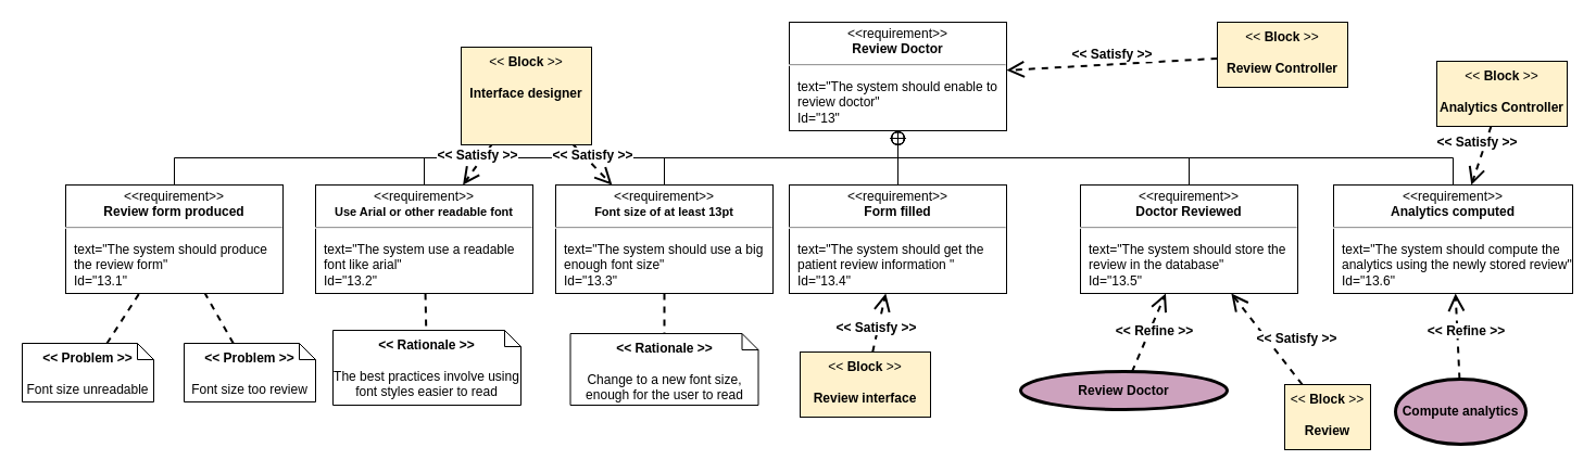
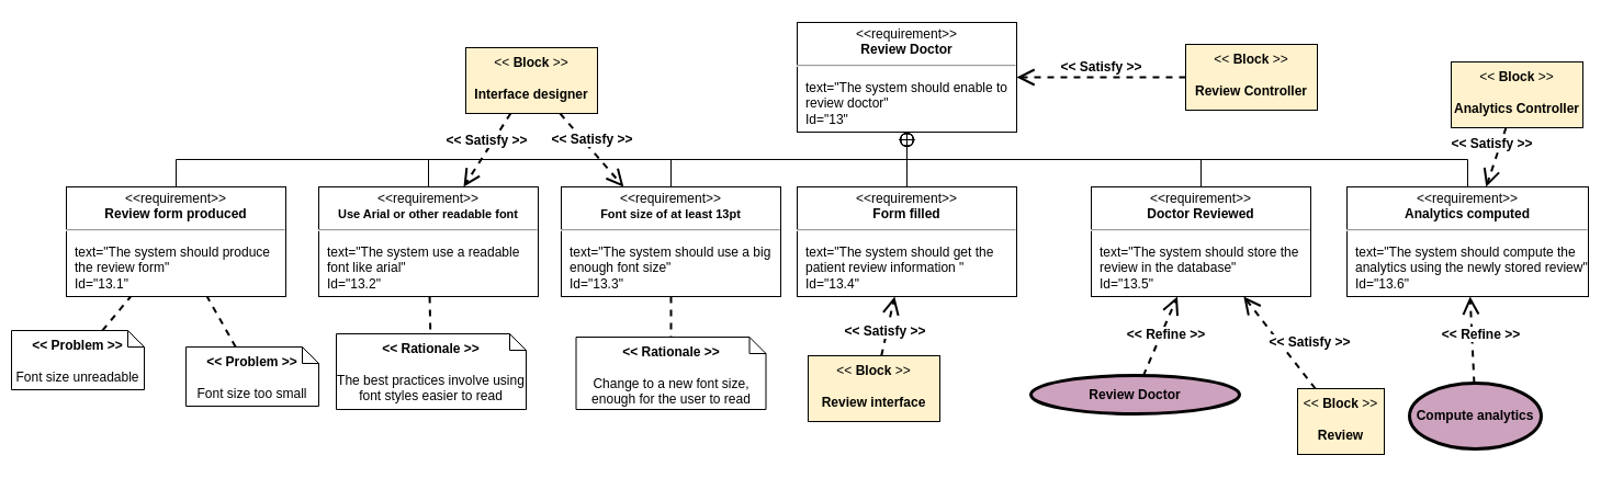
- <mxCell id="23" value="&amp;lt;&amp;lt; &lt;b&gt;Block &lt;/b&gt;&amp;gt;&amp;gt;&lt;div&gt;&lt;br&gt;&lt;b&gt;Review Controller&lt;/b&gt;&lt;/div&gt;" style="shape=rect;html=1;whiteSpace=wrap;align=center;verticalAlign=top;fillColor=#FFF2CC;" parent="1" vertex="1"><mxGeometry x="1120" y="20" width="120" height="60" as="geometry" /></mxCell>
+ <mxCell id="23" value="&amp;lt;&amp;lt; &lt;b&gt;Block &lt;/b&gt;&amp;gt;&amp;gt;&lt;div&gt;&lt;br&gt;&lt;b&gt;Review Controller&lt;/b&gt;&lt;/div&gt;" style="shape=rect;html=1;whiteSpace=wrap;align=center;verticalAlign=top;fillColor=#FFF2CC;" parent="1" vertex="1"><mxGeometry x="1080" y="40" width="120" height="60" as="geometry" /></mxCell>
- <mxCell id="16" value="&amp;lt;&amp;lt; &lt;b&gt;Block &lt;/b&gt;&amp;gt;&amp;gt;&lt;div&gt;&lt;br&gt;&lt;b&gt;Interface designer&lt;/b&gt;&lt;/div&gt;" style="shape=rect;html=1;whiteSpace=wrap;align=center;verticalAlign=top;fillColor=#FFF2CC;" parent="1" vertex="1"><mxGeometry x="424" y="43" width="120" height="90" as="geometry" /></mxCell>
+ <mxCell id="16" value="&amp;lt;&amp;lt; &lt;b&gt;Block &lt;/b&gt;&amp;gt;&amp;gt;&lt;div&gt;&lt;br&gt;&lt;b&gt;Interface designer&lt;/b&gt;&lt;/div&gt;" style="shape=rect;html=1;whiteSpace=wrap;align=center;verticalAlign=top;fillColor=#FFF2CC;" parent="1" vertex="1"><mxGeometry x="424" y="43" width="120" height="60" as="geometry" /></mxCell>
- <mxCell id="36" value="&lt;span style=&quot;background-color: initial;&quot;&gt;&lt;b&gt;&amp;lt;&amp;lt; Problem &amp;gt;&amp;gt;&lt;/b&gt;&lt;/span&gt;&lt;div&gt;&lt;div style=&quot;font-weight: bold; text-align: left;&quot;&gt;&lt;br&gt;&lt;/div&gt;&lt;div style=&quot;&quot;&gt;Font size too review&lt;/div&gt;&lt;/div&gt;" style="shape=note;size=15;align=center;spacingLeft=0;html=1;whiteSpace=wrap;verticalAlign=top;strokeWidth=1;" vertex="1" parent="1"><mxGeometry x="169" y="316" width="121" height="54" as="geometry" /></mxCell>
+ <mxCell id="36" value="&lt;span style=&quot;background-color: initial;&quot;&gt;&lt;b&gt;&amp;lt;&amp;lt; Problem &amp;gt;&amp;gt;&lt;/b&gt;&lt;/span&gt;&lt;div&gt;&lt;div style=&quot;font-weight: bold; text-align: left;&quot;&gt;&lt;br&gt;&lt;/div&gt;&lt;div style=&quot;&quot;&gt;Font size too small&lt;/div&gt;&lt;/div&gt;" style="shape=note;size=15;align=center;spacingLeft=0;html=1;whiteSpace=wrap;verticalAlign=top;strokeWidth=1;" vertex="1" parent="1"><mxGeometry x="169" y="316" width="121" height="54" as="geometry" /></mxCell>
- <mxCell id="37" value="&lt;span style=&quot;background-color: initial;&quot;&gt;&lt;b&gt;&amp;lt;&amp;lt; Problem &amp;gt;&amp;gt;&lt;/b&gt;&lt;/span&gt;&lt;div&gt;&lt;div style=&quot;font-weight: bold; text-align: left;&quot;&gt;&lt;br&gt;&lt;/div&gt;&lt;div style=&quot;&quot;&gt;Font size unreadable&lt;/div&gt;&lt;/div&gt;" style="shape=note;size=15;align=center;spacingLeft=0;html=1;whiteSpace=wrap;verticalAlign=top;strokeWidth=1;" vertex="1" parent="1"><mxGeometry x="20" y="316" width="121" height="54" as="geometry" /></mxCell>
+ <mxCell id="37" value="&lt;span style=&quot;background-color: initial;&quot;&gt;&lt;b&gt;&amp;lt;&amp;lt; Problem &amp;gt;&amp;gt;&lt;/b&gt;&lt;/span&gt;&lt;div&gt;&lt;div style=&quot;font-weight: bold; text-align: left;&quot;&gt;&lt;br&gt;&lt;/div&gt;&lt;div style=&quot;&quot;&gt;Font size unreadable&lt;/div&gt;&lt;/div&gt;" style="shape=note;size=15;align=center;spacingLeft=0;html=1;whiteSpace=wrap;verticalAlign=top;strokeWidth=1;" vertex="1" parent="1"><mxGeometry x="10" y="301" width="121" height="54" as="geometry" /></mxCell>
